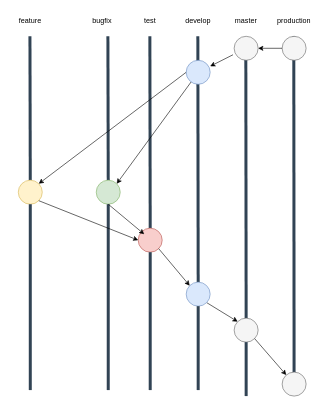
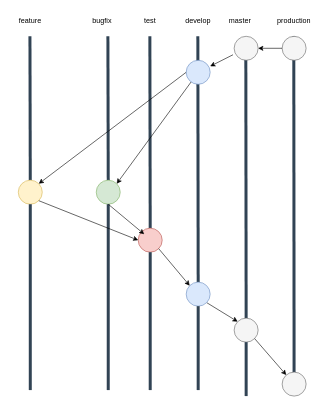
- <mxCell id="13" value="master" style="text;html=1;strokeColor=none;fillColor=none;align=center;verticalAlign=middle;whiteSpace=wrap;rounded=0;" parent="1" vertex="1"><mxGeometry x="380" y="20" width="60" height="30" as="geometry" /></mxCell>
+ <mxCell id="13" value="master" style="text;html=1;strokeColor=none;fillColor=none;align=center;verticalAlign=middle;whiteSpace=wrap;rounded=0;" parent="1" vertex="1"><mxGeometry x="370" y="20" width="60" height="30" as="geometry" /></mxCell>
